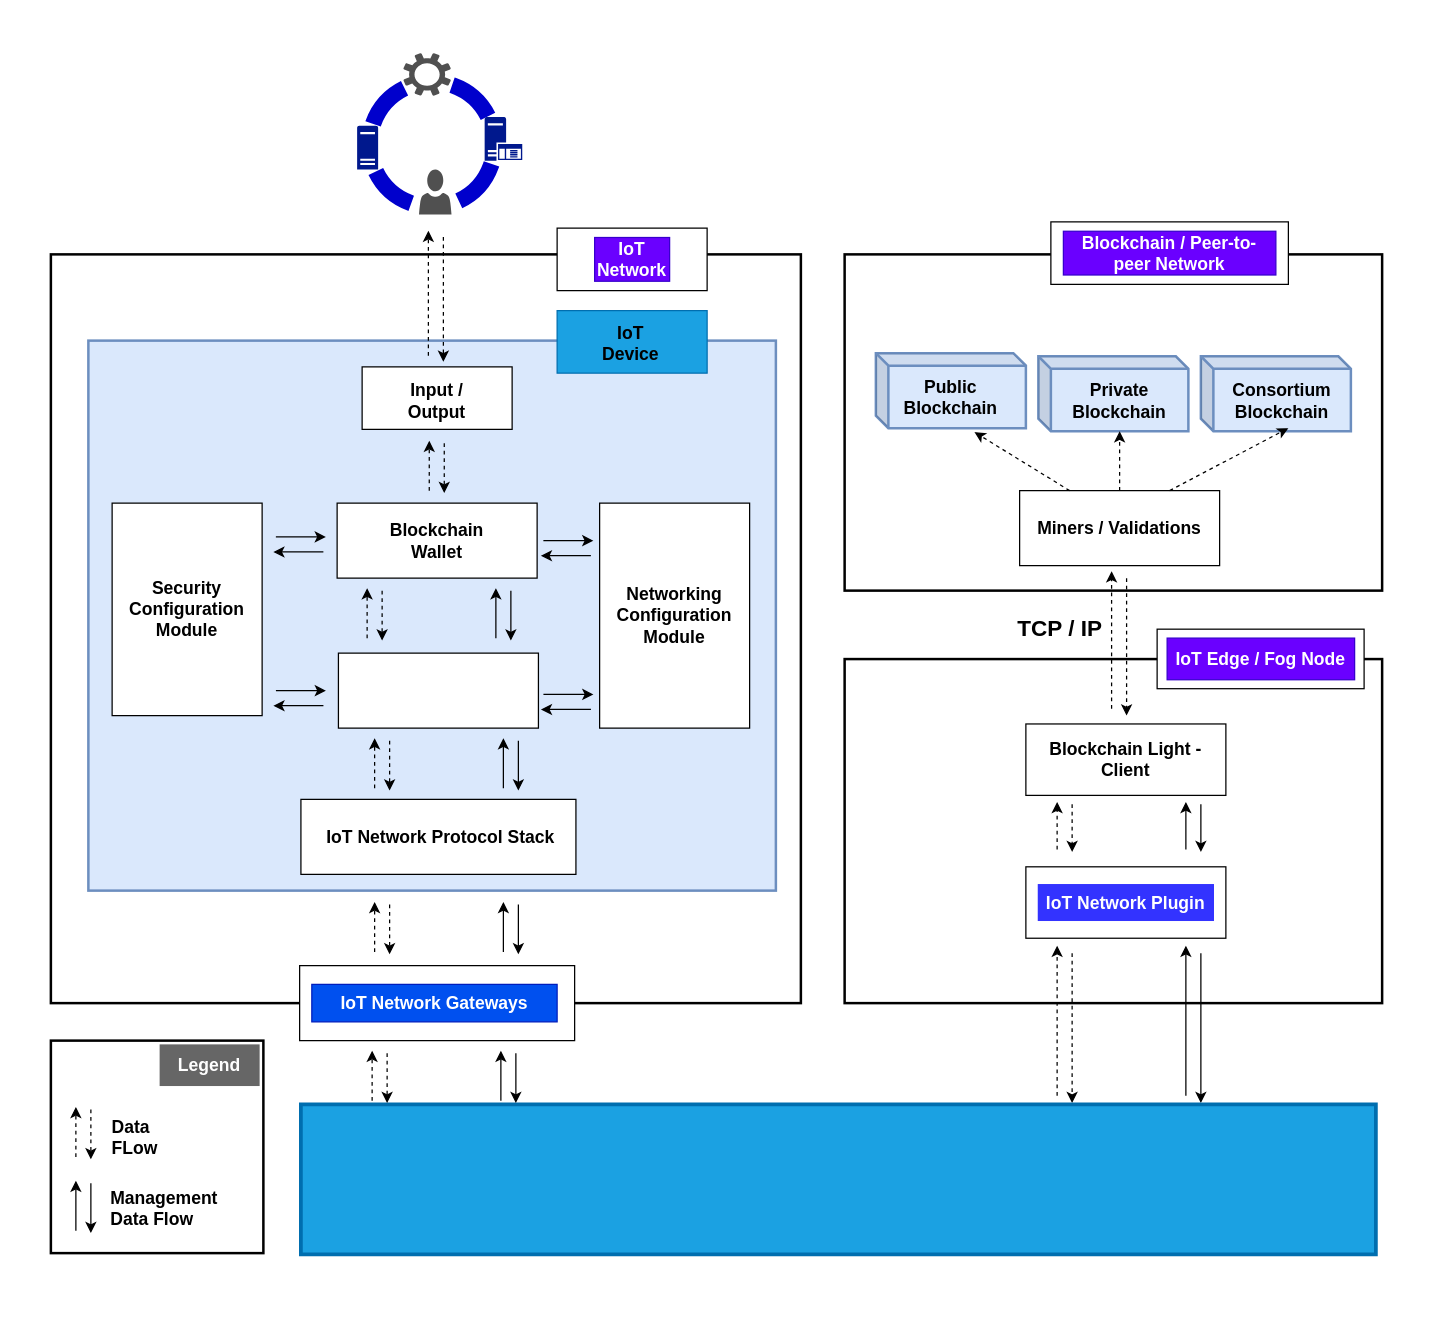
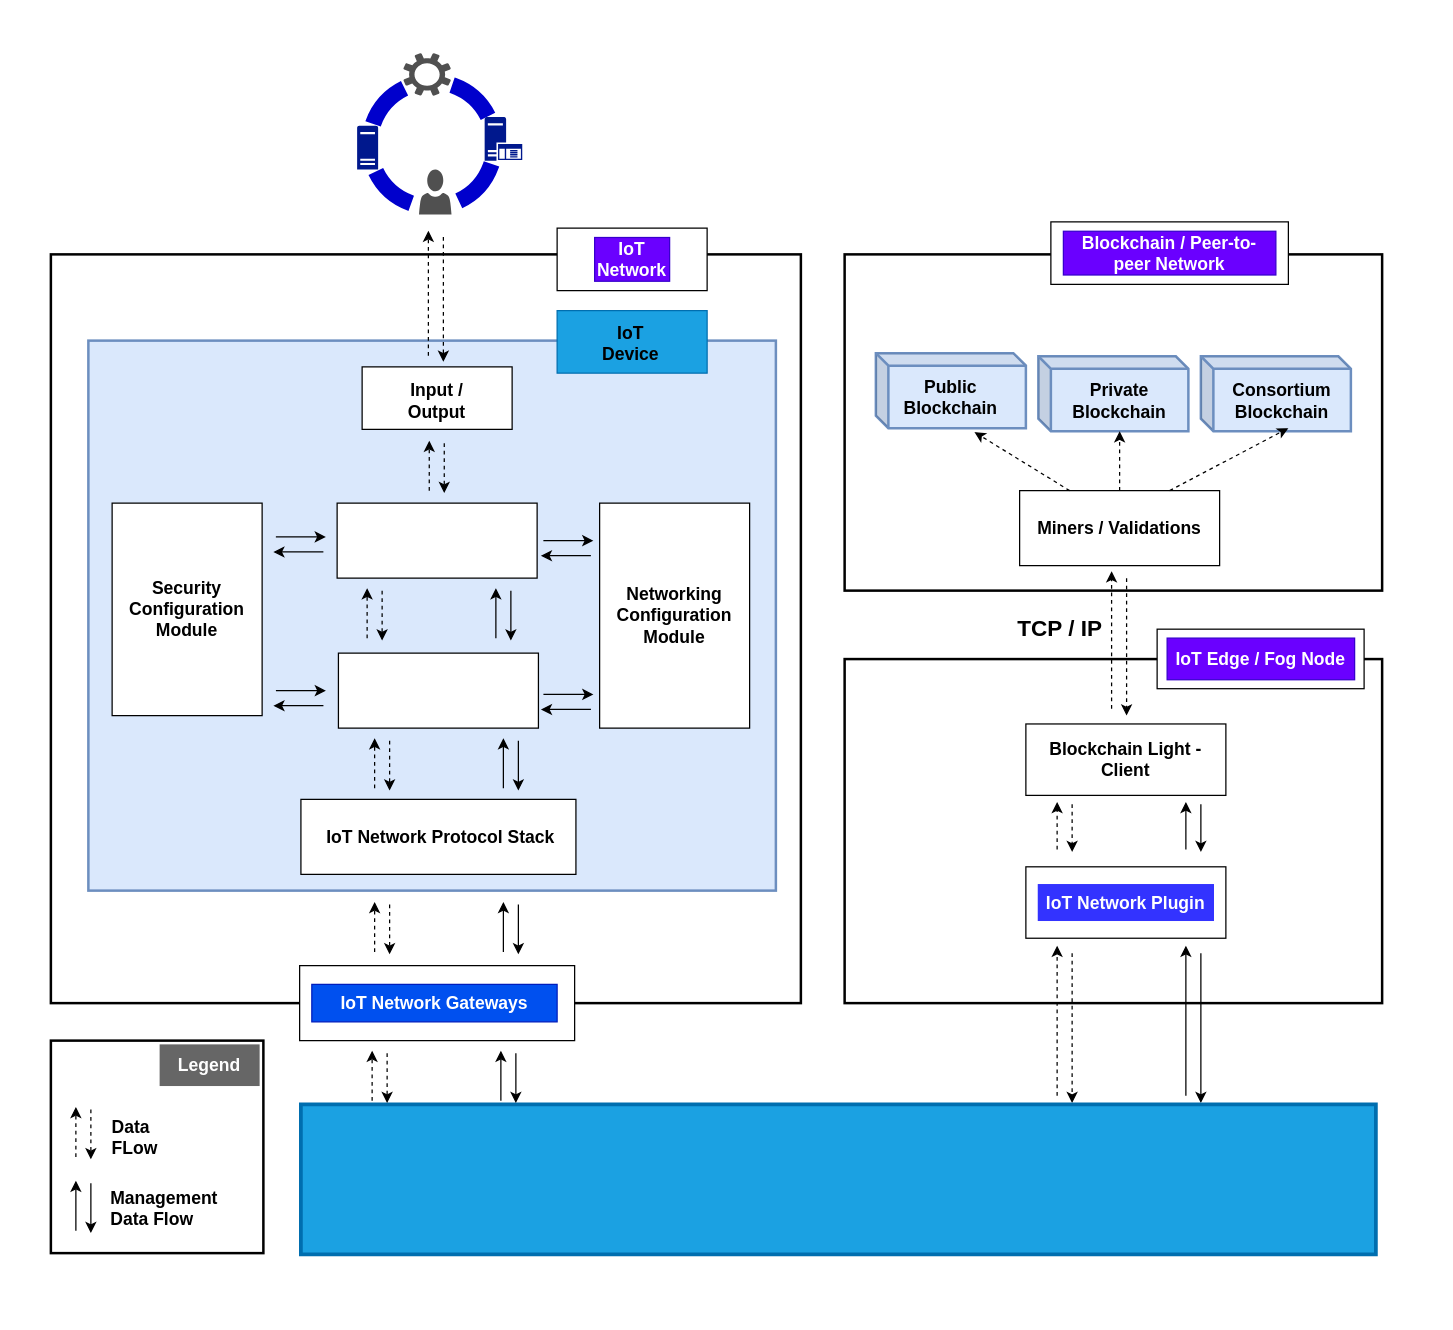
- <mxCell id="33" value="&lt;h3&gt;Blockchain Wallet&lt;/h3&gt;" style="text;html=1;strokeColor=none;fillColor=none;align=center;verticalAlign=middle;whiteSpace=wrap;rounded=0;" vertex="1" parent="31"><mxGeometry x="50" y="15" width="60" height="30" as="geometry" /></mxCell>
